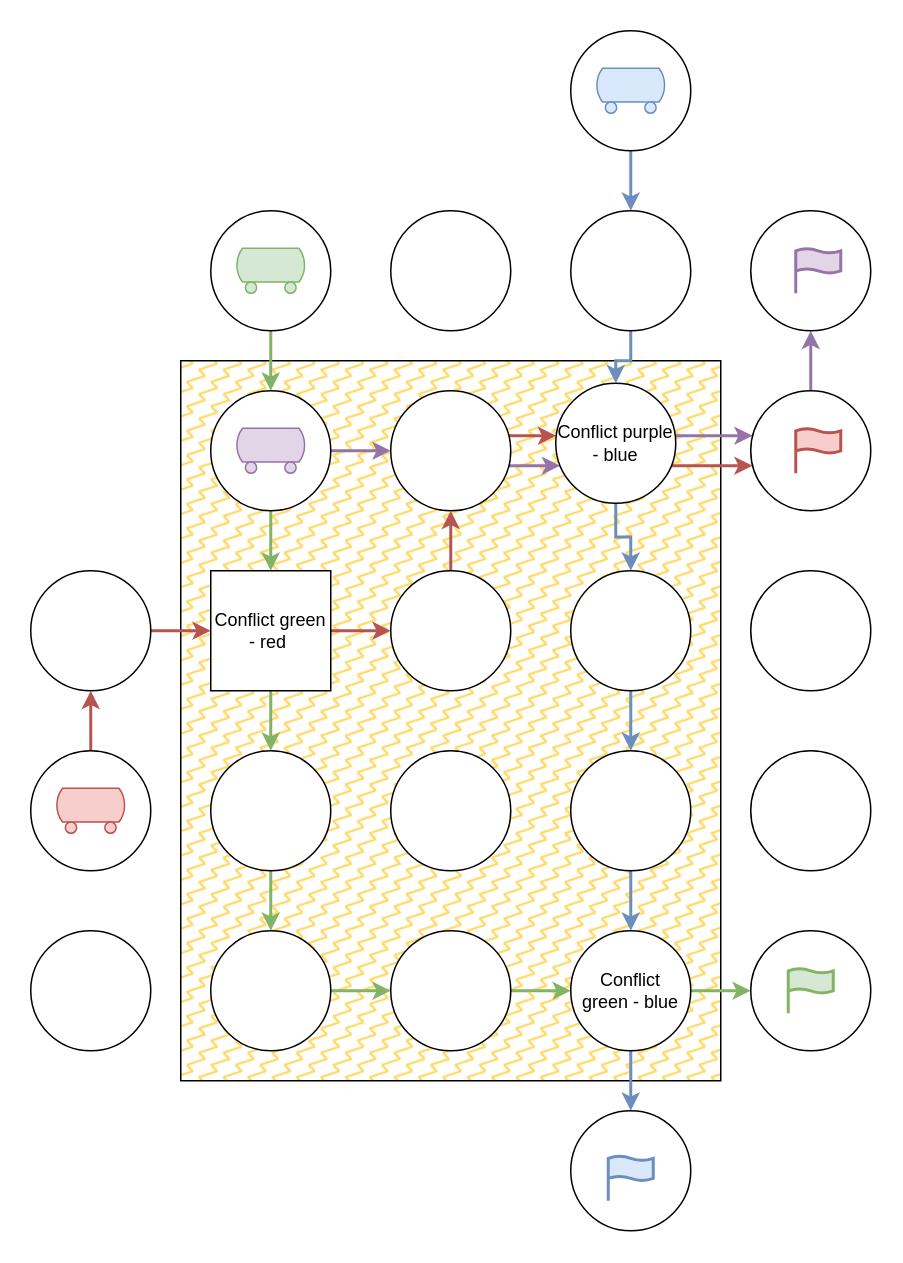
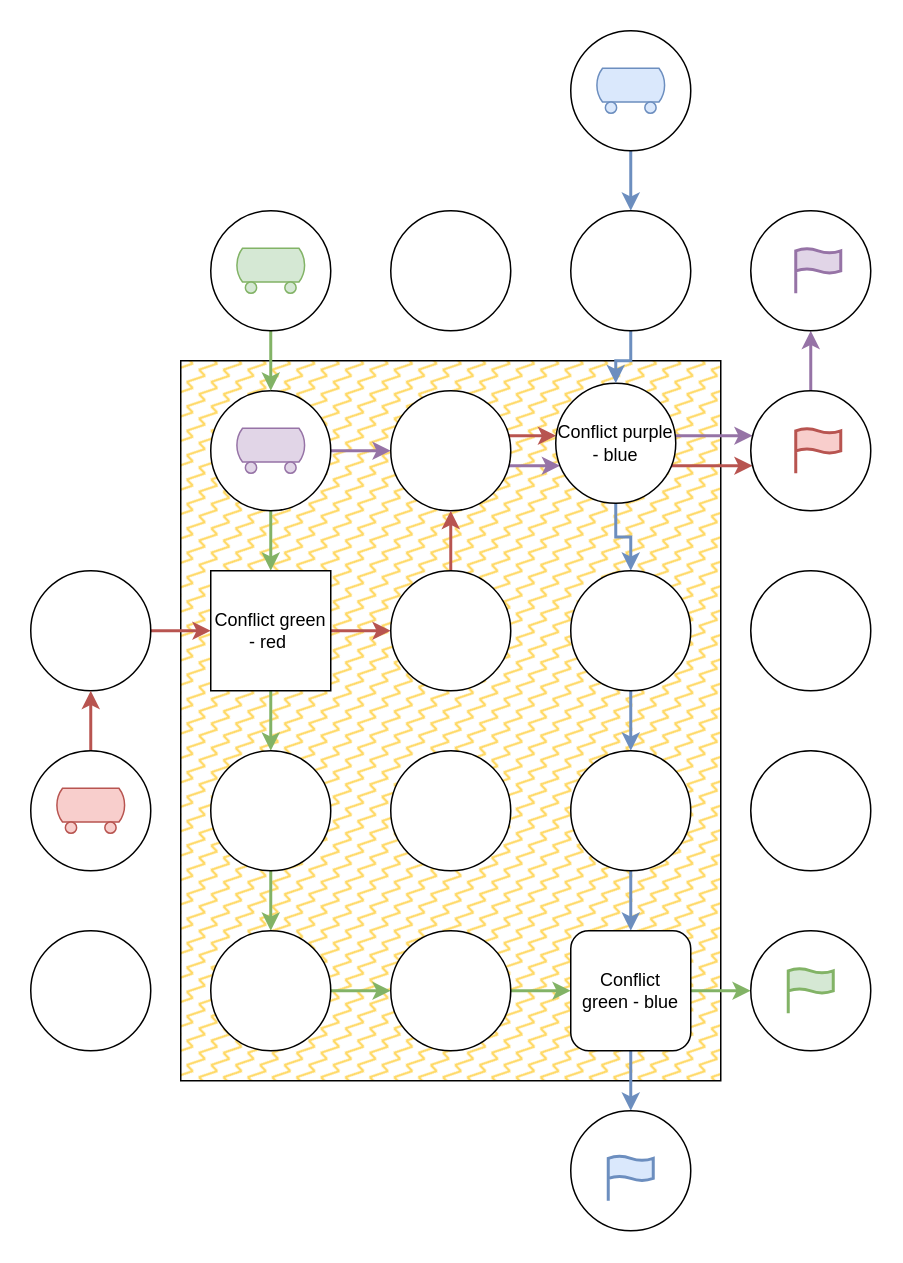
- <mxCell id="40" value="Conflict&lt;br&gt;green - blue" style="ellipse;whiteSpace=wrap;html=1;aspect=fixed;fillColor=#FFFFFF;fillStyle=auto;" parent="1" vertex="1"><mxGeometry x="380" y="620" width="80" height="80" as="geometry" /></mxCell>
+ <mxCell id="40" value="Conflict&lt;br&gt;green - blue" style="whiteSpace=wrap;html=1;aspect=fixed;fillColor=#FFFFFF;fillStyle=auto;rounded=1;" parent="1" vertex="1"><mxGeometry x="380" y="620" width="80" height="80" as="geometry" /></mxCell>
